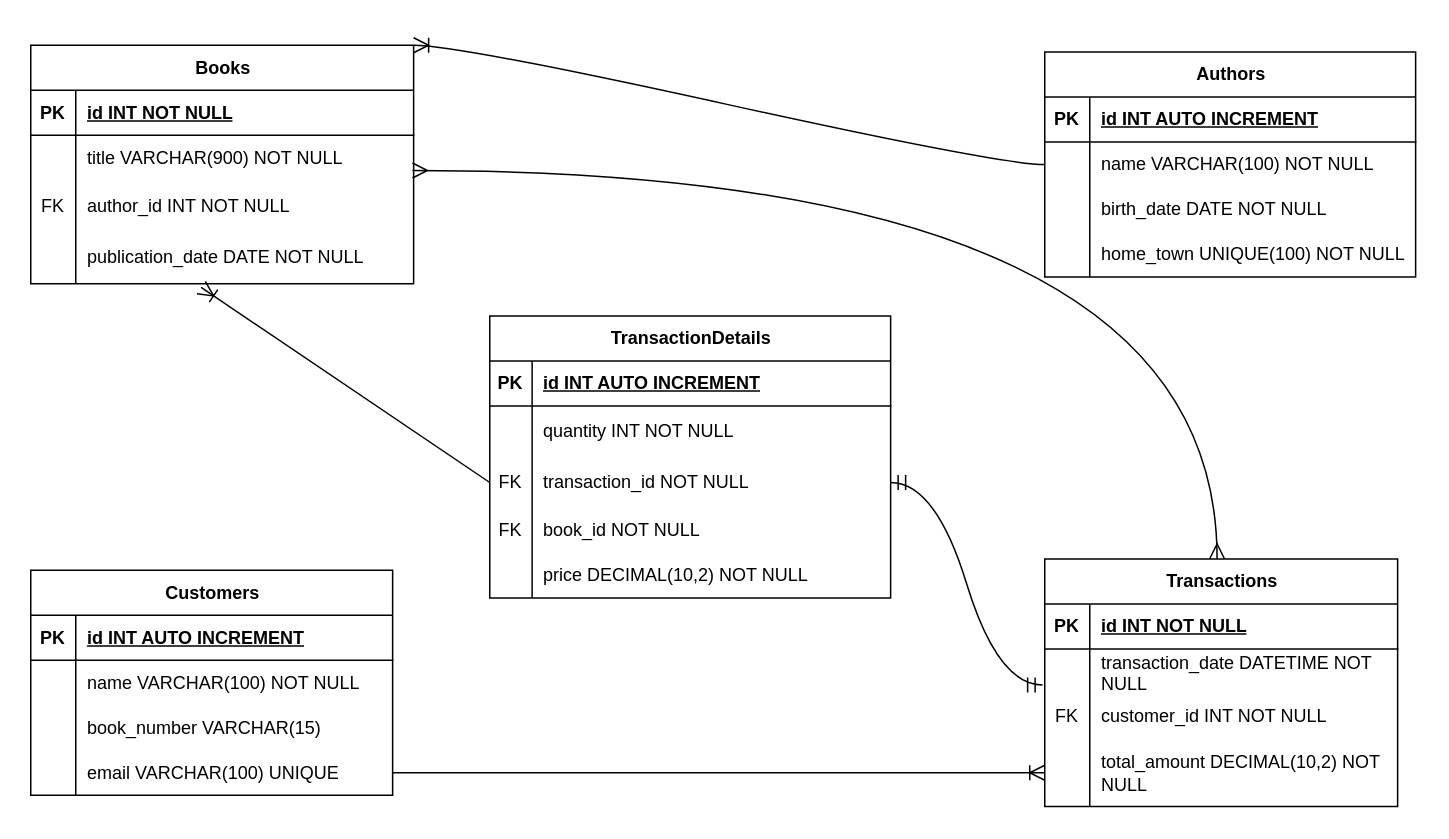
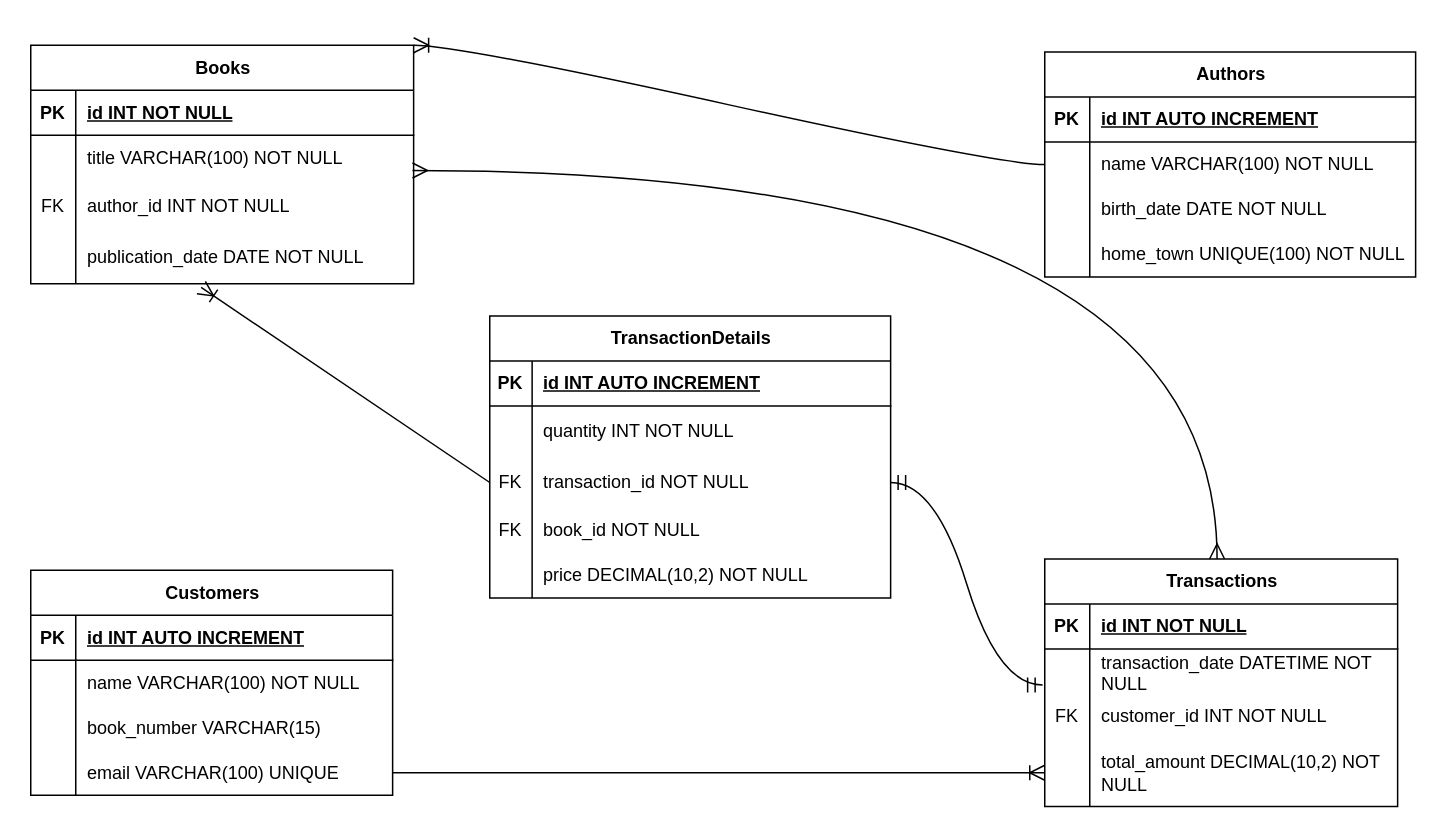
- <mxCell id="21" value="title VARCHAR(900) NOT NULL" style="shape=partialRectangle;connectable=0;fillColor=none;top=0;left=0;bottom=0;right=0;align=left;spacingLeft=6;overflow=hidden;whiteSpace=wrap;html=1;rounded=0;" vertex="1" parent="19"><mxGeometry x="30" width="225.25" height="30" as="geometry"><mxRectangle width="225.25" height="30" as="alternateBounds" /></mxGeometry></mxCell>
+ <mxCell id="21" value="title VARCHAR(100) NOT NULL" style="shape=partialRectangle;connectable=0;fillColor=none;top=0;left=0;bottom=0;right=0;align=left;spacingLeft=6;overflow=hidden;whiteSpace=wrap;html=1;rounded=0;" vertex="1" parent="19"><mxGeometry x="30" width="225.25" height="30" as="geometry"><mxRectangle width="225.25" height="30" as="alternateBounds" /></mxGeometry></mxCell>
